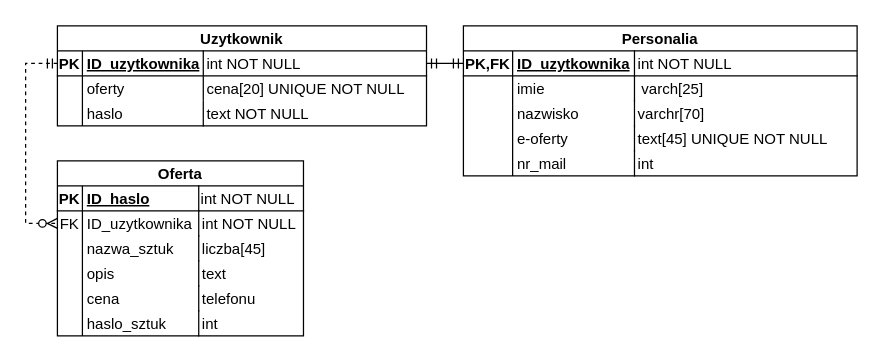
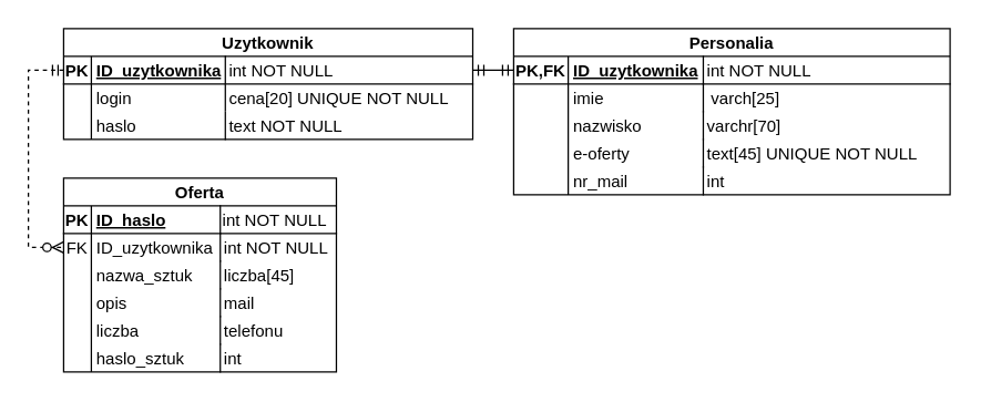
- <mxCell id="8" value="oferty" style="shape=partialRectangle;connectable=0;fillColor=none;top=0;left=0;bottom=0;right=0;align=left;spacingLeft=2;overflow=hidden;" parent="6" vertex="1"><mxGeometry x="20" width="275.277" height="20" as="geometry"><mxRectangle width="275.277" height="20" as="alternateBounds" /></mxGeometry></mxCell>
+ <mxCell id="8" value="login" style="shape=partialRectangle;connectable=0;fillColor=none;top=0;left=0;bottom=0;right=0;align=left;spacingLeft=2;overflow=hidden;" parent="6" vertex="1"><mxGeometry x="20" width="275.277" height="20" as="geometry"><mxRectangle width="275.277" height="20" as="alternateBounds" /></mxGeometry></mxCell>
- <mxCell id="70" value="text" style="shape=partialRectangle;fillColor=none;align=left;verticalAlign=middle;strokeColor=none;spacingLeft=31;rotatable=0;points=[[0,0.5],[1,0.5]];portConstraint=eastwest;dropTarget=0;" parent="1" vertex="1"><mxGeometry x="128.49" y="208" width="90" height="20" as="geometry" /></mxCell>
+ <mxCell id="70" value="mail" style="shape=partialRectangle;fillColor=none;align=left;verticalAlign=middle;strokeColor=none;spacingLeft=31;rotatable=0;points=[[0,0.5],[1,0.5]];portConstraint=eastwest;dropTarget=0;" parent="1" vertex="1"><mxGeometry x="128.49" y="208" width="90" height="20" as="geometry" /></mxCell>
- <mxCell id="60" value="cena" style="shape=partialRectangle;connectable=0;fillColor=none;top=0;left=0;bottom=0;right=0;align=left;spacingLeft=2;overflow=hidden;" parent="58" vertex="1"><mxGeometry x="20" width="176.852" height="20" as="geometry"><mxRectangle width="176.852" height="20" as="alternateBounds" /></mxGeometry></mxCell>
+ <mxCell id="60" value="liczba" style="shape=partialRectangle;connectable=0;fillColor=none;top=0;left=0;bottom=0;right=0;align=left;spacingLeft=2;overflow=hidden;" parent="58" vertex="1"><mxGeometry x="20" width="176.852" height="20" as="geometry"><mxRectangle width="176.852" height="20" as="alternateBounds" /></mxGeometry></mxCell>
